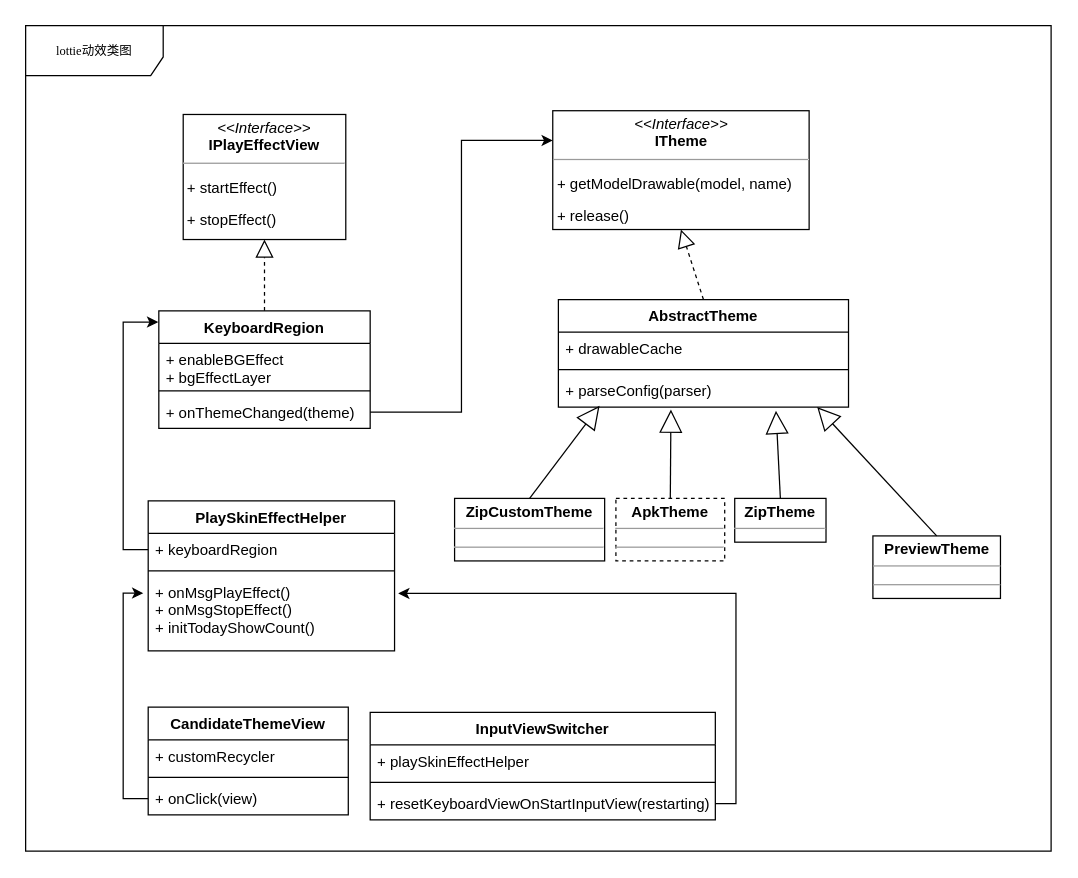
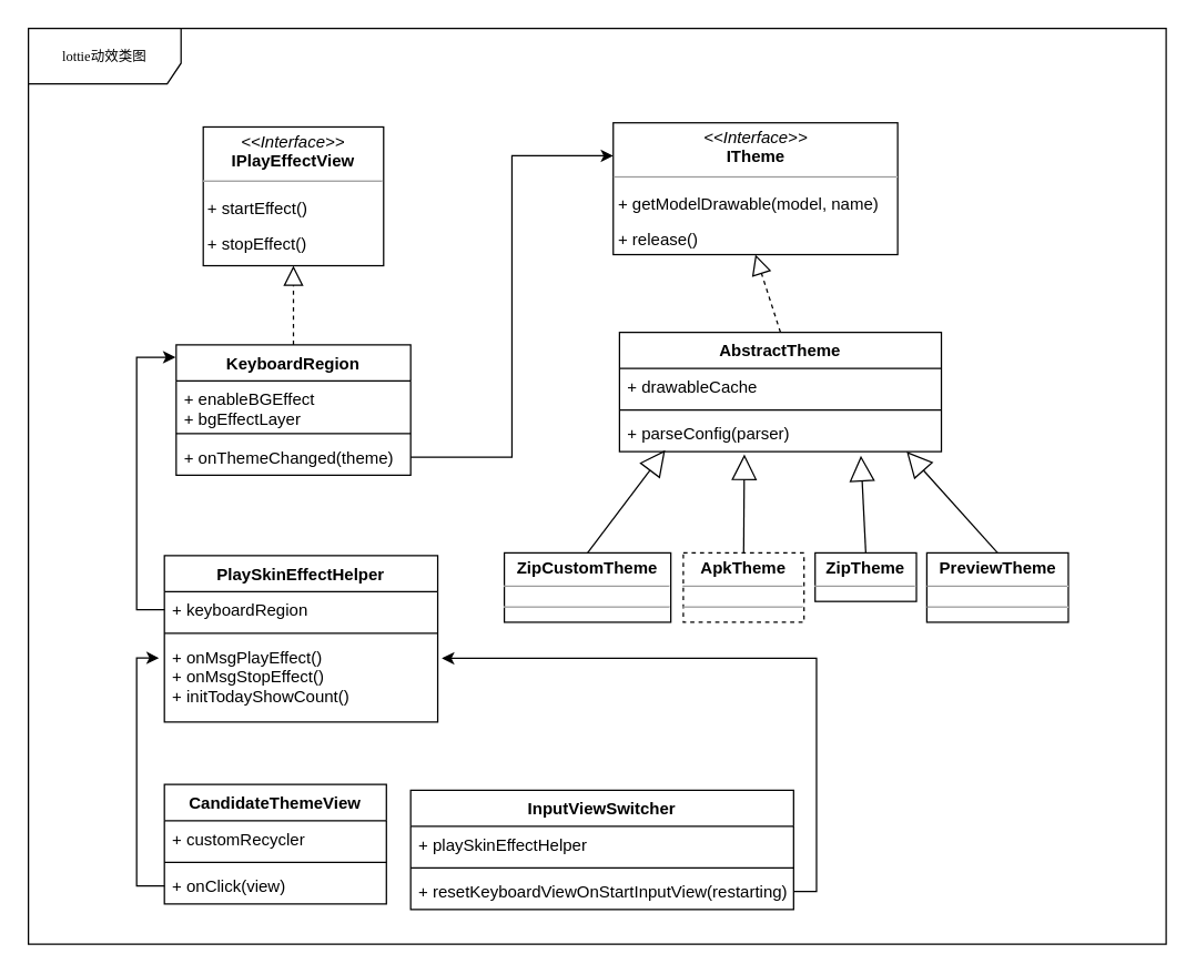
- <mxCell id="36" value="&lt;p style=&quot;margin: 0px ; margin-top: 4px ; text-align: center&quot;&gt;&lt;b&gt;&lt;span&gt;PreviewTheme&lt;/span&gt;&lt;br&gt;&lt;/b&gt;&lt;/p&gt;&lt;hr size=&quot;1&quot;&gt;&lt;div style=&quot;height: 2px&quot;&gt;&lt;/div&gt;&lt;hr size=&quot;1&quot;&gt;&lt;div style=&quot;height: 2px&quot;&gt;&lt;/div&gt;" style="verticalAlign=top;align=left;overflow=fill;fontSize=12;fontFamily=Helvetica;html=1;gradientColor=none;" vertex="1" parent="1"><mxGeometry x="697.5" y="428" width="102" height="50" as="geometry" /></mxCell>
+ <mxCell id="36" value="&lt;p style=&quot;margin: 0px ; margin-top: 4px ; text-align: center&quot;&gt;&lt;b&gt;&lt;span&gt;PreviewTheme&lt;/span&gt;&lt;br&gt;&lt;/b&gt;&lt;/p&gt;&lt;hr size=&quot;1&quot;&gt;&lt;div style=&quot;height: 2px&quot;&gt;&lt;/div&gt;&lt;hr size=&quot;1&quot;&gt;&lt;div style=&quot;height: 2px&quot;&gt;&lt;/div&gt;" style="verticalAlign=top;align=left;overflow=fill;fontSize=12;fontFamily=Helvetica;html=1;gradientColor=none;" vertex="1" parent="1"><mxGeometry x="667.5" y="398" width="102" height="50" as="geometry" /></mxCell>
